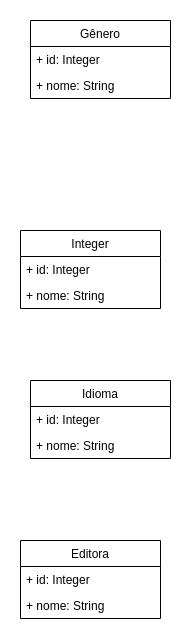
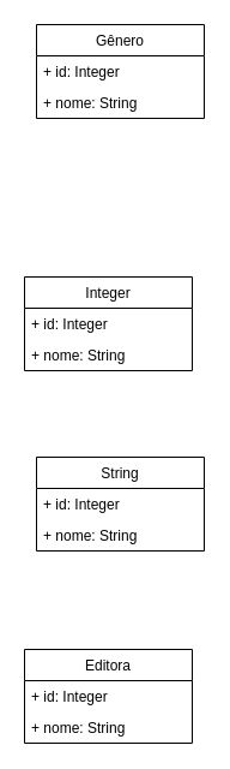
- <mxCell id="8" value="Idioma" style="swimlane;fontStyle=0;childLayout=stackLayout;horizontal=1;startSize=26;horizontalStack=0;resizeParent=1;resizeParentMax=0;resizeLast=0;collapsible=1;marginBottom=0;swimlaneFillColor=default;" vertex="1" parent="1"><mxGeometry x="30" y="380" width="140" height="78" as="geometry" /></mxCell>
+ <mxCell id="8" value="String" style="swimlane;fontStyle=0;childLayout=stackLayout;horizontal=1;startSize=26;horizontalStack=0;resizeParent=1;resizeParentMax=0;resizeLast=0;collapsible=1;marginBottom=0;swimlaneFillColor=default;" vertex="1" parent="1"><mxGeometry x="30" y="380" width="140" height="78" as="geometry" /></mxCell>
